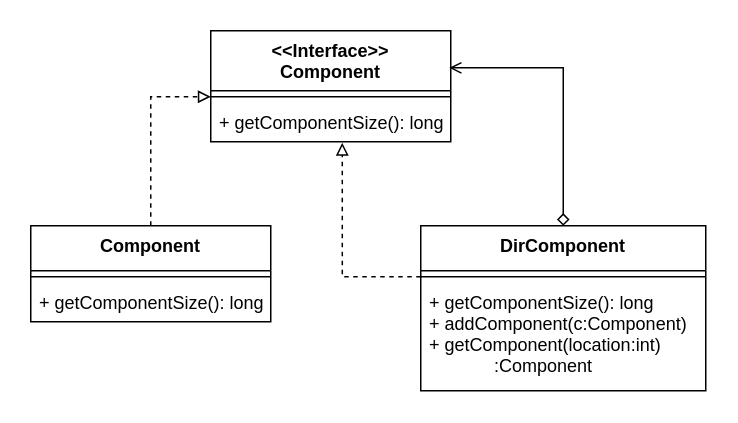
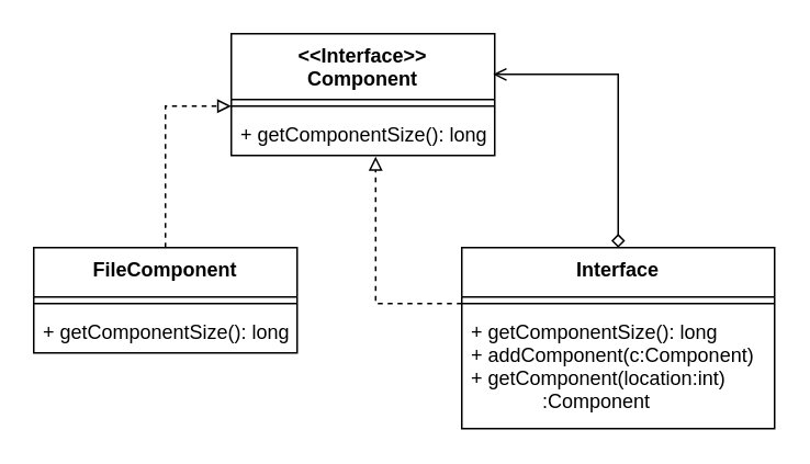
- <mxCell id="6" value="Component" style="swimlane;fontStyle=1;align=center;verticalAlign=top;childLayout=stackLayout;horizontal=1;startSize=30;horizontalStack=0;resizeParent=1;resizeParentMax=0;resizeLast=0;collapsible=1;marginBottom=0;" vertex="1" parent="1"><mxGeometry x="20" y="150" width="160" height="64" as="geometry" /></mxCell>
+ <mxCell id="6" value="FileComponent" style="swimlane;fontStyle=1;align=center;verticalAlign=top;childLayout=stackLayout;horizontal=1;startSize=30;horizontalStack=0;resizeParent=1;resizeParentMax=0;resizeLast=0;collapsible=1;marginBottom=0;" vertex="1" parent="1"><mxGeometry x="20" y="150" width="160" height="64" as="geometry" /></mxCell>
- <mxCell id="10" value="DirComponent" style="swimlane;fontStyle=1;align=center;verticalAlign=top;childLayout=stackLayout;horizontal=1;startSize=30;horizontalStack=0;resizeParent=1;resizeParentMax=0;resizeLast=0;collapsible=1;marginBottom=0;" vertex="1" parent="1"><mxGeometry x="280" y="150" width="190" height="110" as="geometry" /></mxCell>
+ <mxCell id="10" value="Interface" style="swimlane;fontStyle=1;align=center;verticalAlign=top;childLayout=stackLayout;horizontal=1;startSize=30;horizontalStack=0;resizeParent=1;resizeParentMax=0;resizeLast=0;collapsible=1;marginBottom=0;" vertex="1" parent="1"><mxGeometry x="280" y="150" width="190" height="110" as="geometry" /></mxCell>
